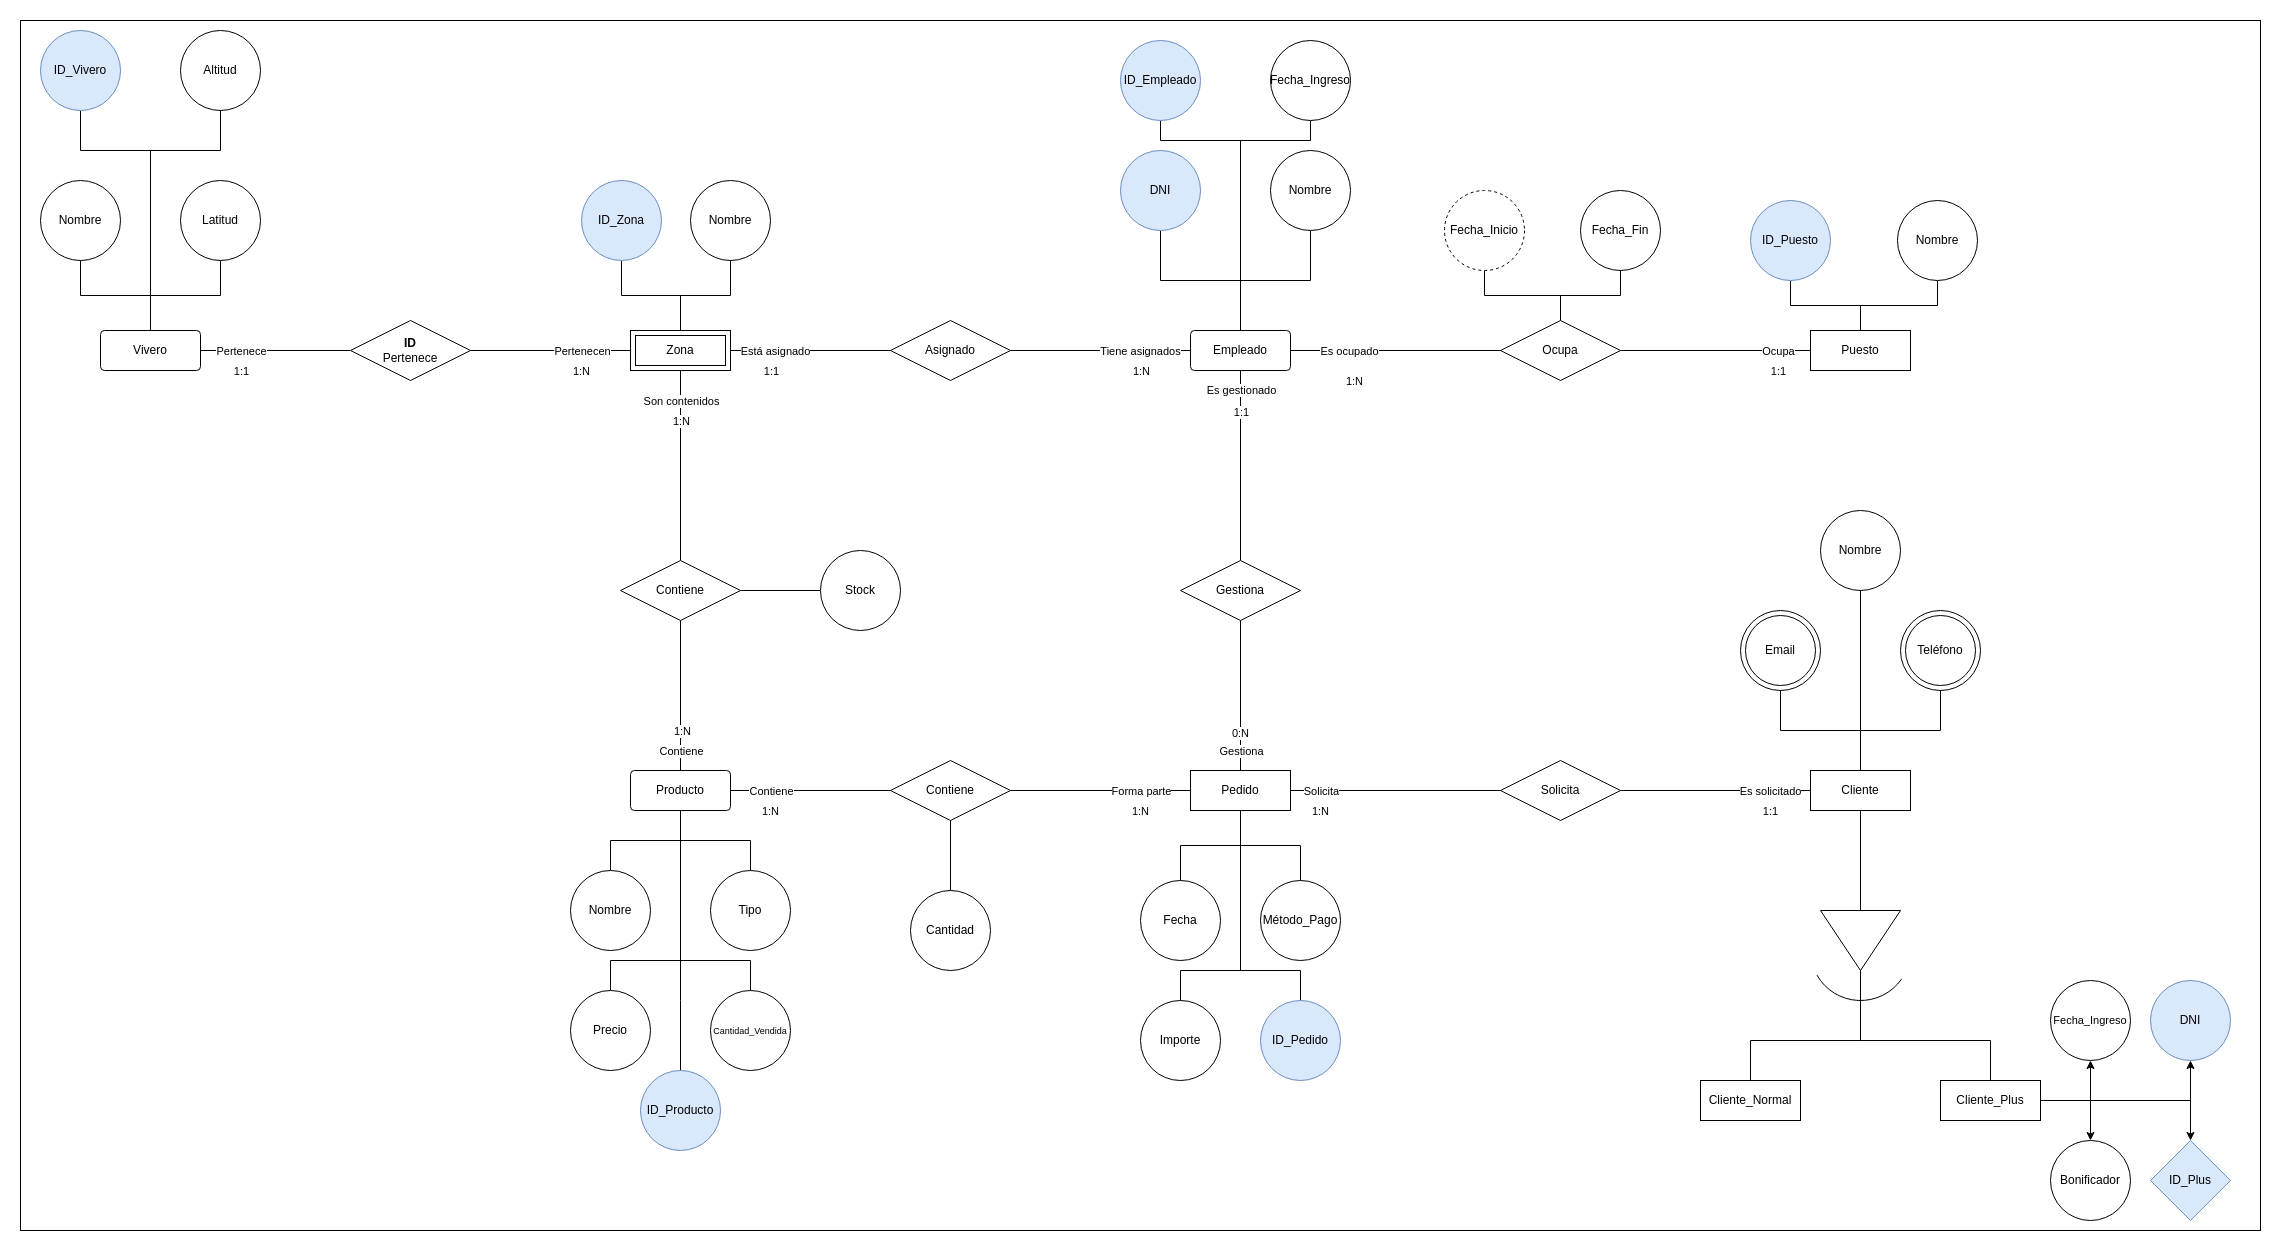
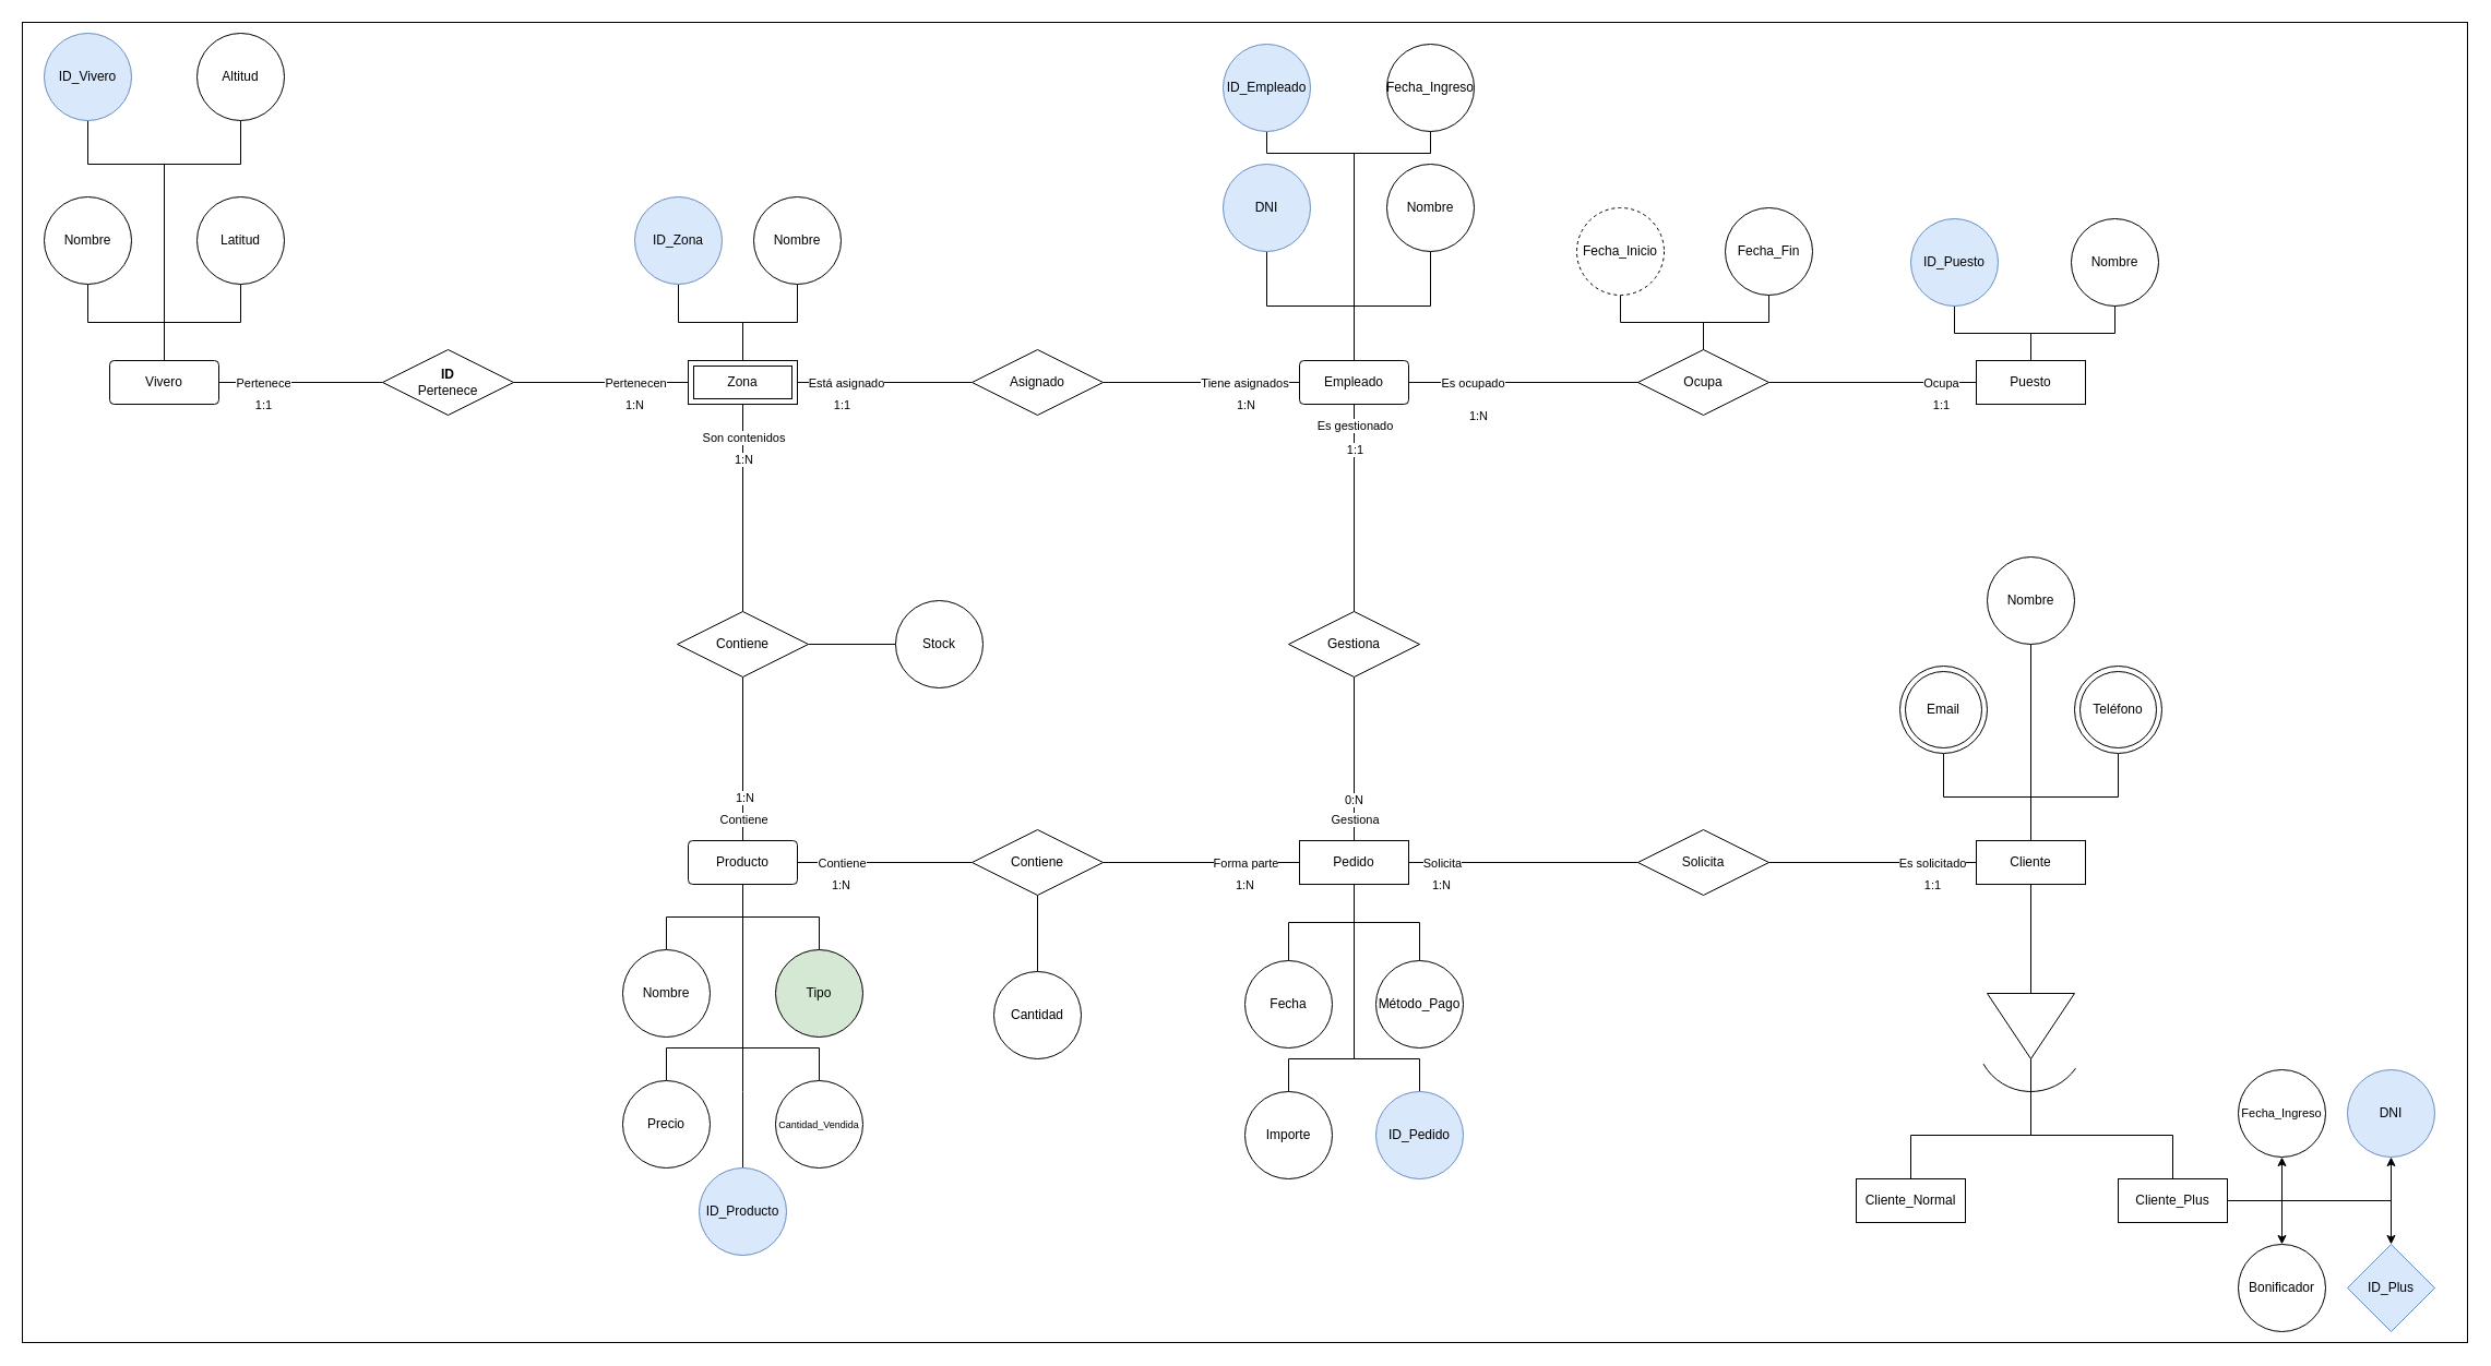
- <mxCell id="43" value="Tipo" style="ellipse;whiteSpace=wrap;html=1;rounded=1;arcSize=10;" parent="1" vertex="1"><mxGeometry x="710" y="870" width="80" height="80" as="geometry" /></mxCell>
+ <mxCell id="43" value="Tipo" style="ellipse;whiteSpace=wrap;html=1;rounded=1;arcSize=10;fillColor=#d5e8d4;" parent="1" vertex="1"><mxGeometry x="710" y="870" width="80" height="80" as="geometry" /></mxCell>
